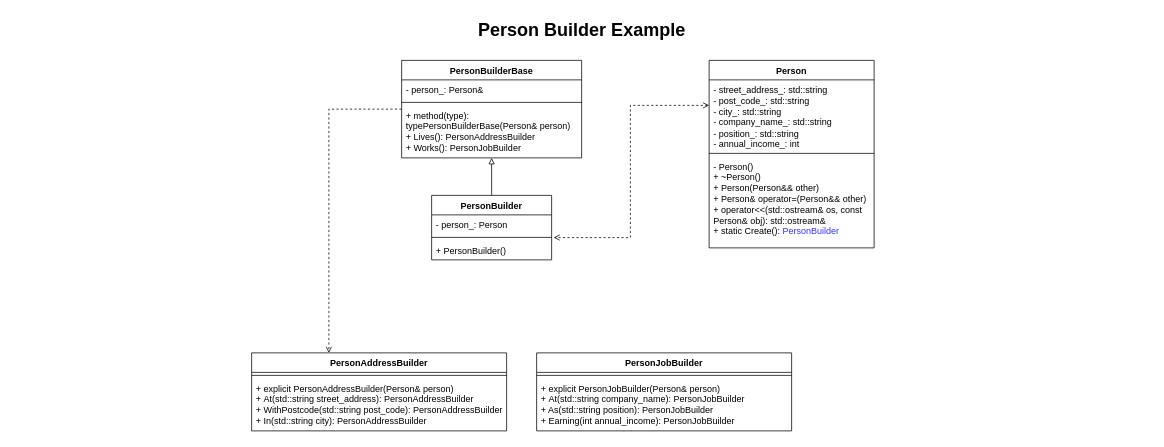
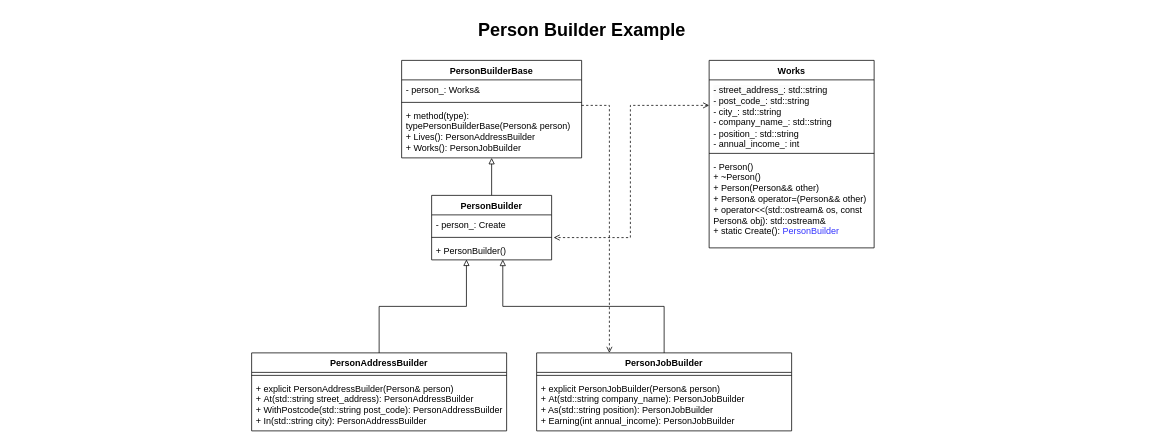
- <mxCell id="4" value="Person" style="swimlane;fontStyle=1;align=center;verticalAlign=top;childLayout=stackLayout;horizontal=1;startSize=26;horizontalStack=0;resizeParent=1;resizeParentMax=0;resizeLast=0;collapsible=1;marginBottom=0;whiteSpace=wrap;html=1;" vertex="1" parent="1"><mxGeometry x="945" y="80" width="220" height="250" as="geometry" /></mxCell>
+ <mxCell id="4" value="Works" style="swimlane;fontStyle=1;align=center;verticalAlign=top;childLayout=stackLayout;horizontal=1;startSize=26;horizontalStack=0;resizeParent=1;resizeParentMax=0;resizeLast=0;collapsible=1;marginBottom=0;whiteSpace=wrap;html=1;" vertex="1" parent="1"><mxGeometry x="945" y="80" width="220" height="250" as="geometry" /></mxCell>
- <mxCell id="14" value="- person_: Person&amp;amp;&amp;nbsp;" style="text;strokeColor=none;fillColor=none;align=left;verticalAlign=top;spacingLeft=4;spacingRight=4;overflow=hidden;rotatable=0;points=[[0,0.5],[1,0.5]];portConstraint=eastwest;whiteSpace=wrap;html=1;" vertex="1" parent="13"><mxGeometry y="26" width="240" height="26" as="geometry" /></mxCell>
+ <mxCell id="14" value="- person_: Works&amp;amp;&amp;nbsp;" style="text;strokeColor=none;fillColor=none;align=left;verticalAlign=top;spacingLeft=4;spacingRight=4;overflow=hidden;rotatable=0;points=[[0,0.5],[1,0.5]];portConstraint=eastwest;whiteSpace=wrap;html=1;" vertex="1" parent="13"><mxGeometry y="26" width="240" height="26" as="geometry" /></mxCell>
- <mxCell id="25" style="edgeStyle=orthogonalEdgeStyle;rounded=0;orthogonalLoop=1;jettySize=auto;html=1;entryX=0.303;entryY=0;entryDx=0;entryDy=0;entryPerimeter=0;dashed=1;endArrow=open;endFill=0;" edge="1" parent="1" source="13" target="18"><mxGeometry relative="1" as="geometry"><mxPoint x="735" y="210" as="sourcePoint" /><mxPoint x="438" y="347" as="targetPoint" /><Array as="points"><mxPoint x="438" y="145" /></Array></mxGeometry></mxCell>
+ <mxCell id="26" style="edgeStyle=orthogonalEdgeStyle;rounded=0;orthogonalLoop=1;jettySize=auto;html=1;dashed=1;endArrow=open;endFill=0;" edge="1" parent="1" source="13" target="22"><mxGeometry relative="1" as="geometry"><mxPoint x="792" y="174.96" as="sourcePoint" /><mxPoint x="695" y="469.96" as="targetPoint" /><Array as="points"><mxPoint x="812" y="140" /></Array></mxGeometry></mxCell>
- <mxCell id="10" value="- person_: Person" style="text;strokeColor=none;fillColor=none;align=left;verticalAlign=top;spacingLeft=4;spacingRight=4;overflow=hidden;rotatable=0;points=[[0,0.5],[1,0.5]];portConstraint=eastwest;whiteSpace=wrap;html=1;" vertex="1" parent="9"><mxGeometry y="26" width="160" height="26" as="geometry" /></mxCell>
+ <mxCell id="10" value="- person_: Create" style="text;strokeColor=none;fillColor=none;align=left;verticalAlign=top;spacingLeft=4;spacingRight=4;overflow=hidden;rotatable=0;points=[[0,0.5],[1,0.5]];portConstraint=eastwest;whiteSpace=wrap;html=1;" vertex="1" parent="9"><mxGeometry y="26" width="160" height="26" as="geometry" /></mxCell>
+ <mxCell id="17" style="edgeStyle=orthogonalEdgeStyle;rounded=0;orthogonalLoop=1;jettySize=auto;html=1;endArrow=block;endFill=0;entryX=0.29;entryY=0.981;entryDx=0;entryDy=0;entryPerimeter=0;" edge="1" parent="1" source="18" target="12"><mxGeometry relative="1" as="geometry"><mxPoint x="653" y="356" as="targetPoint" /></mxGeometry></mxCell>
+ <mxCell id="21" style="edgeStyle=orthogonalEdgeStyle;rounded=0;orthogonalLoop=1;jettySize=auto;html=1;exitX=0.5;exitY=0;exitDx=0;exitDy=0;entryX=0.593;entryY=0.985;entryDx=0;entryDy=0;entryPerimeter=0;endArrow=block;endFill=0;" edge="1" parent="1" source="22" target="12"><mxGeometry relative="1" as="geometry"><mxPoint x="655" y="360" as="targetPoint" /></mxGeometry></mxCell>
